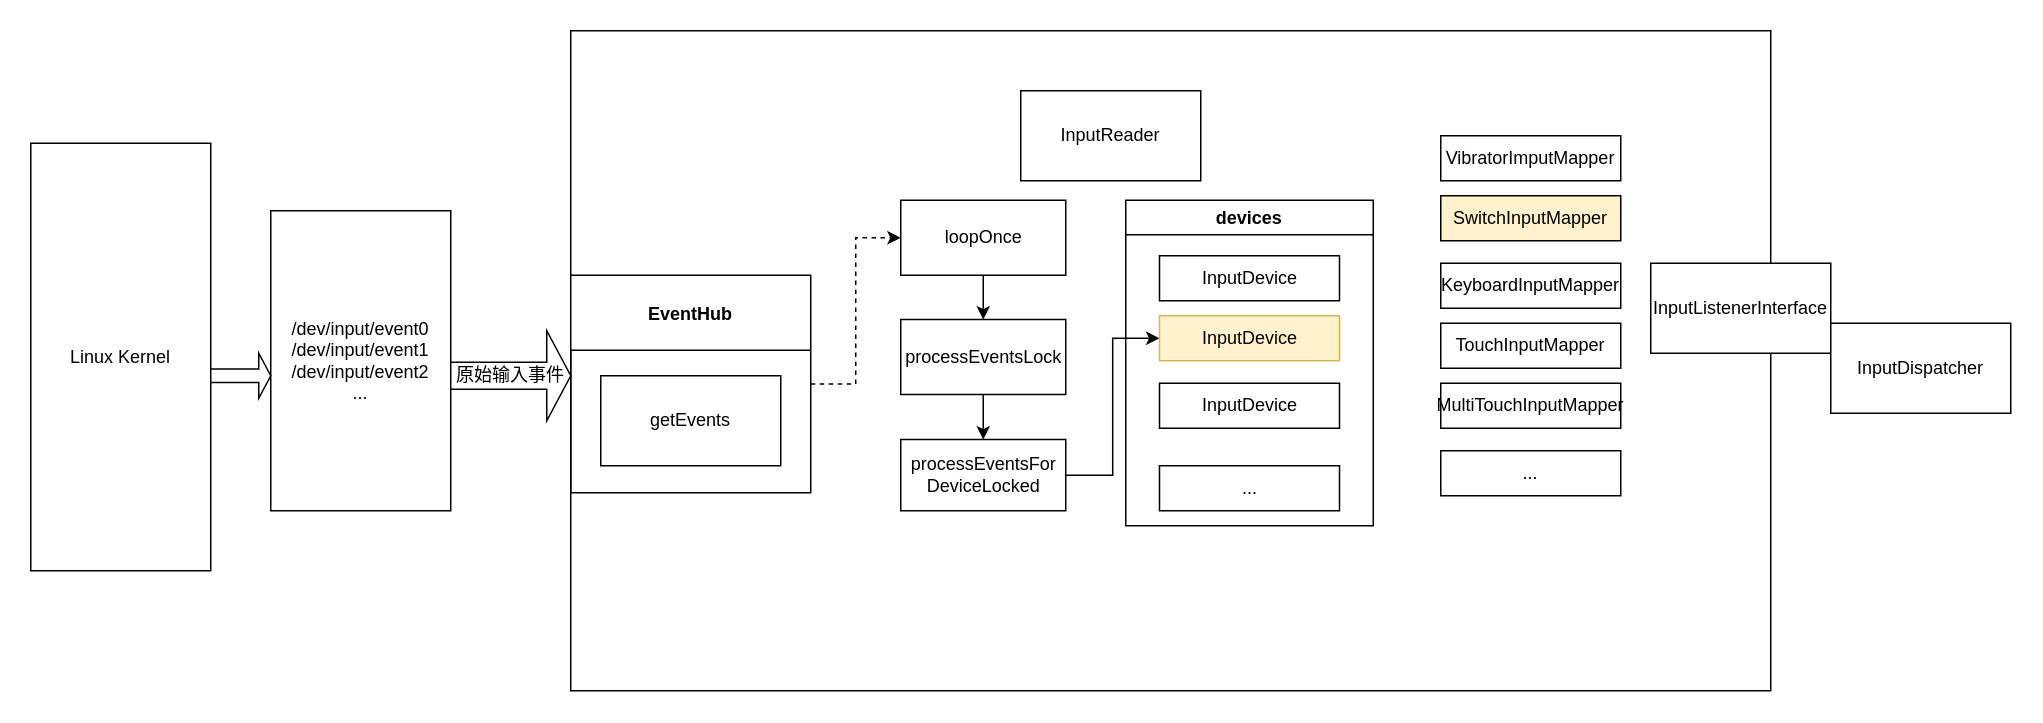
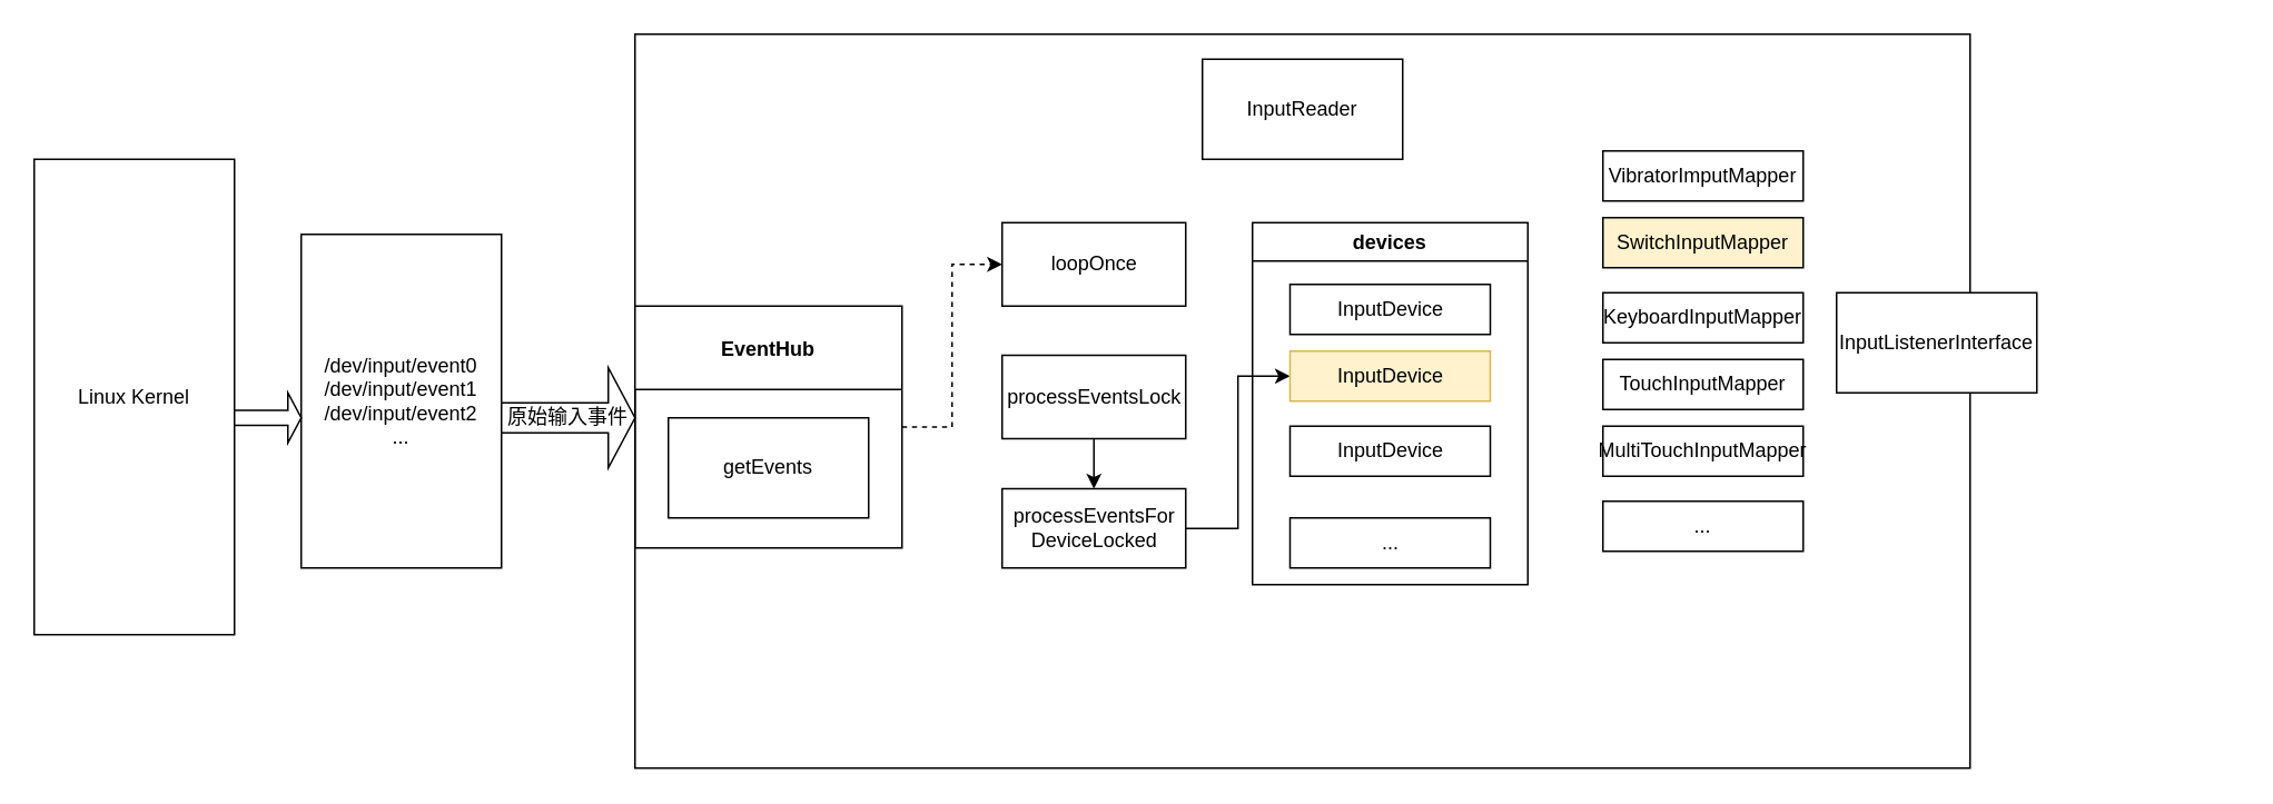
- <mxCell id="3" value="InputReader" style="rounded=0;whiteSpace=wrap;html=1;" vertex="1" parent="1"><mxGeometry x="680" y="60" width="120" height="60" as="geometry" /></mxCell>
+ <mxCell id="3" value="InputReader" style="rounded=0;whiteSpace=wrap;html=1;" vertex="1" parent="1"><mxGeometry x="720" y="35" width="120" height="60" as="geometry" /></mxCell>
- <mxCell id="11" style="edgeStyle=orthogonalEdgeStyle;rounded=0;orthogonalLoop=1;jettySize=auto;html=1;exitX=0.5;exitY=1;exitDx=0;exitDy=0;" edge="1" parent="1" source="12" target="14"><mxGeometry relative="1" as="geometry" /></mxCell>
- <mxCell id="29" value="InputDispatcher" style="rounded=0;whiteSpace=wrap;html=1;" vertex="1" parent="1"><mxGeometry x="1220" y="215" width="120" height="60" as="geometry" /></mxCell>
